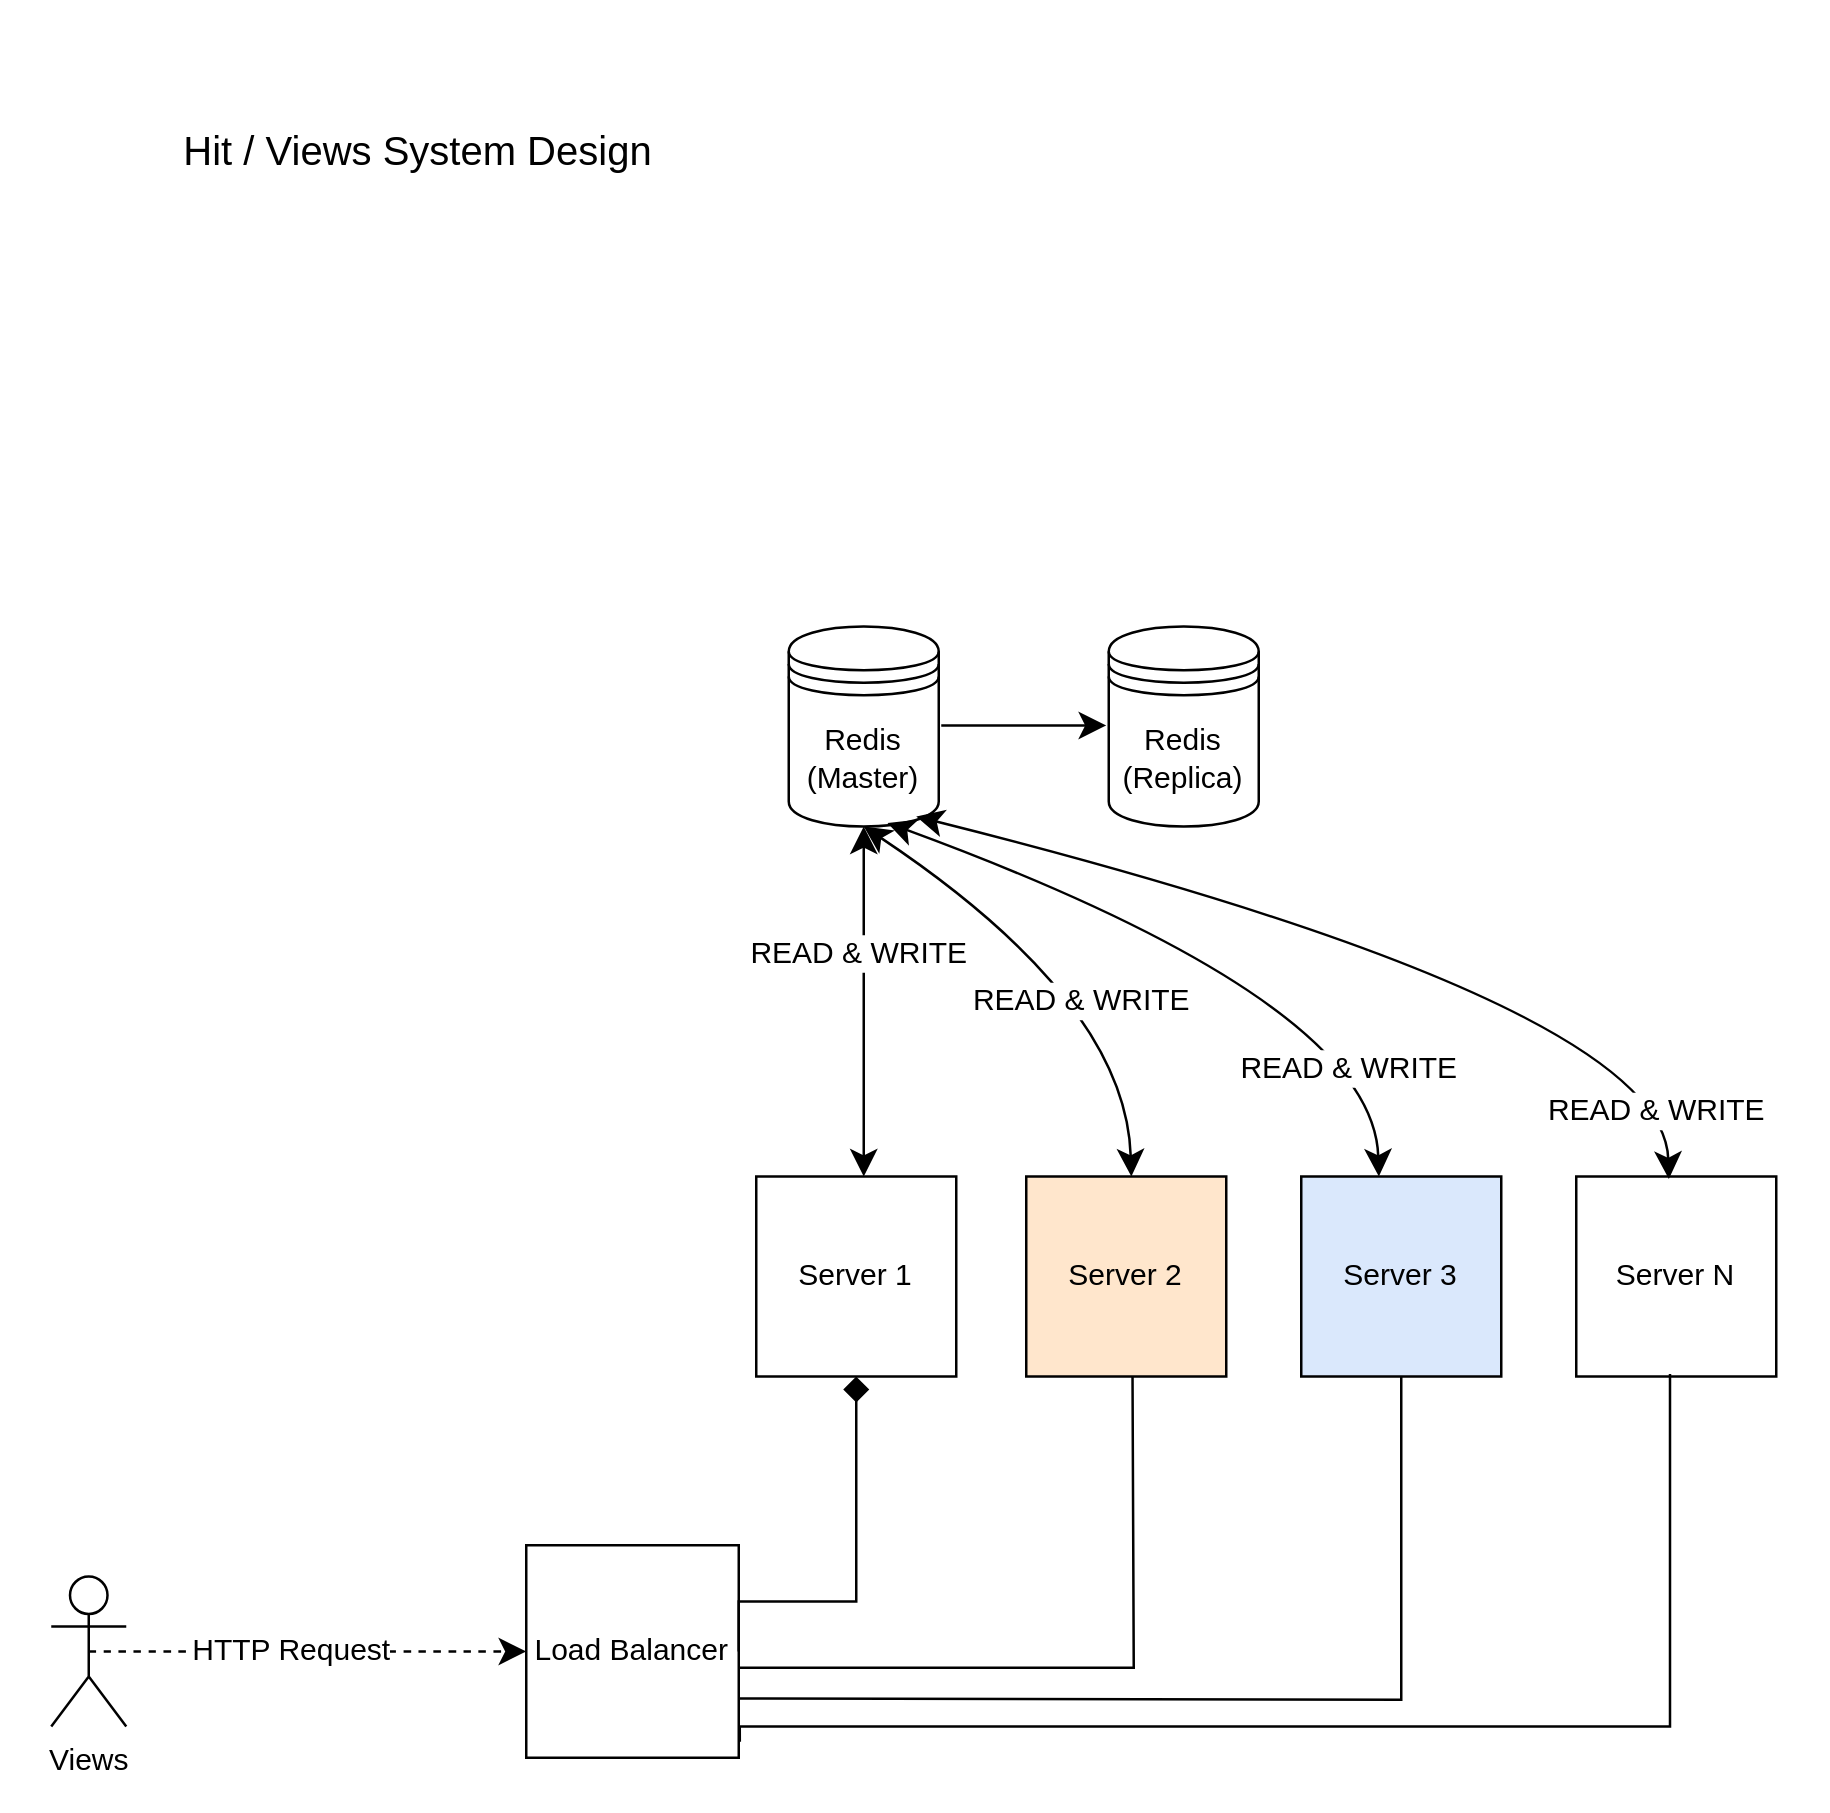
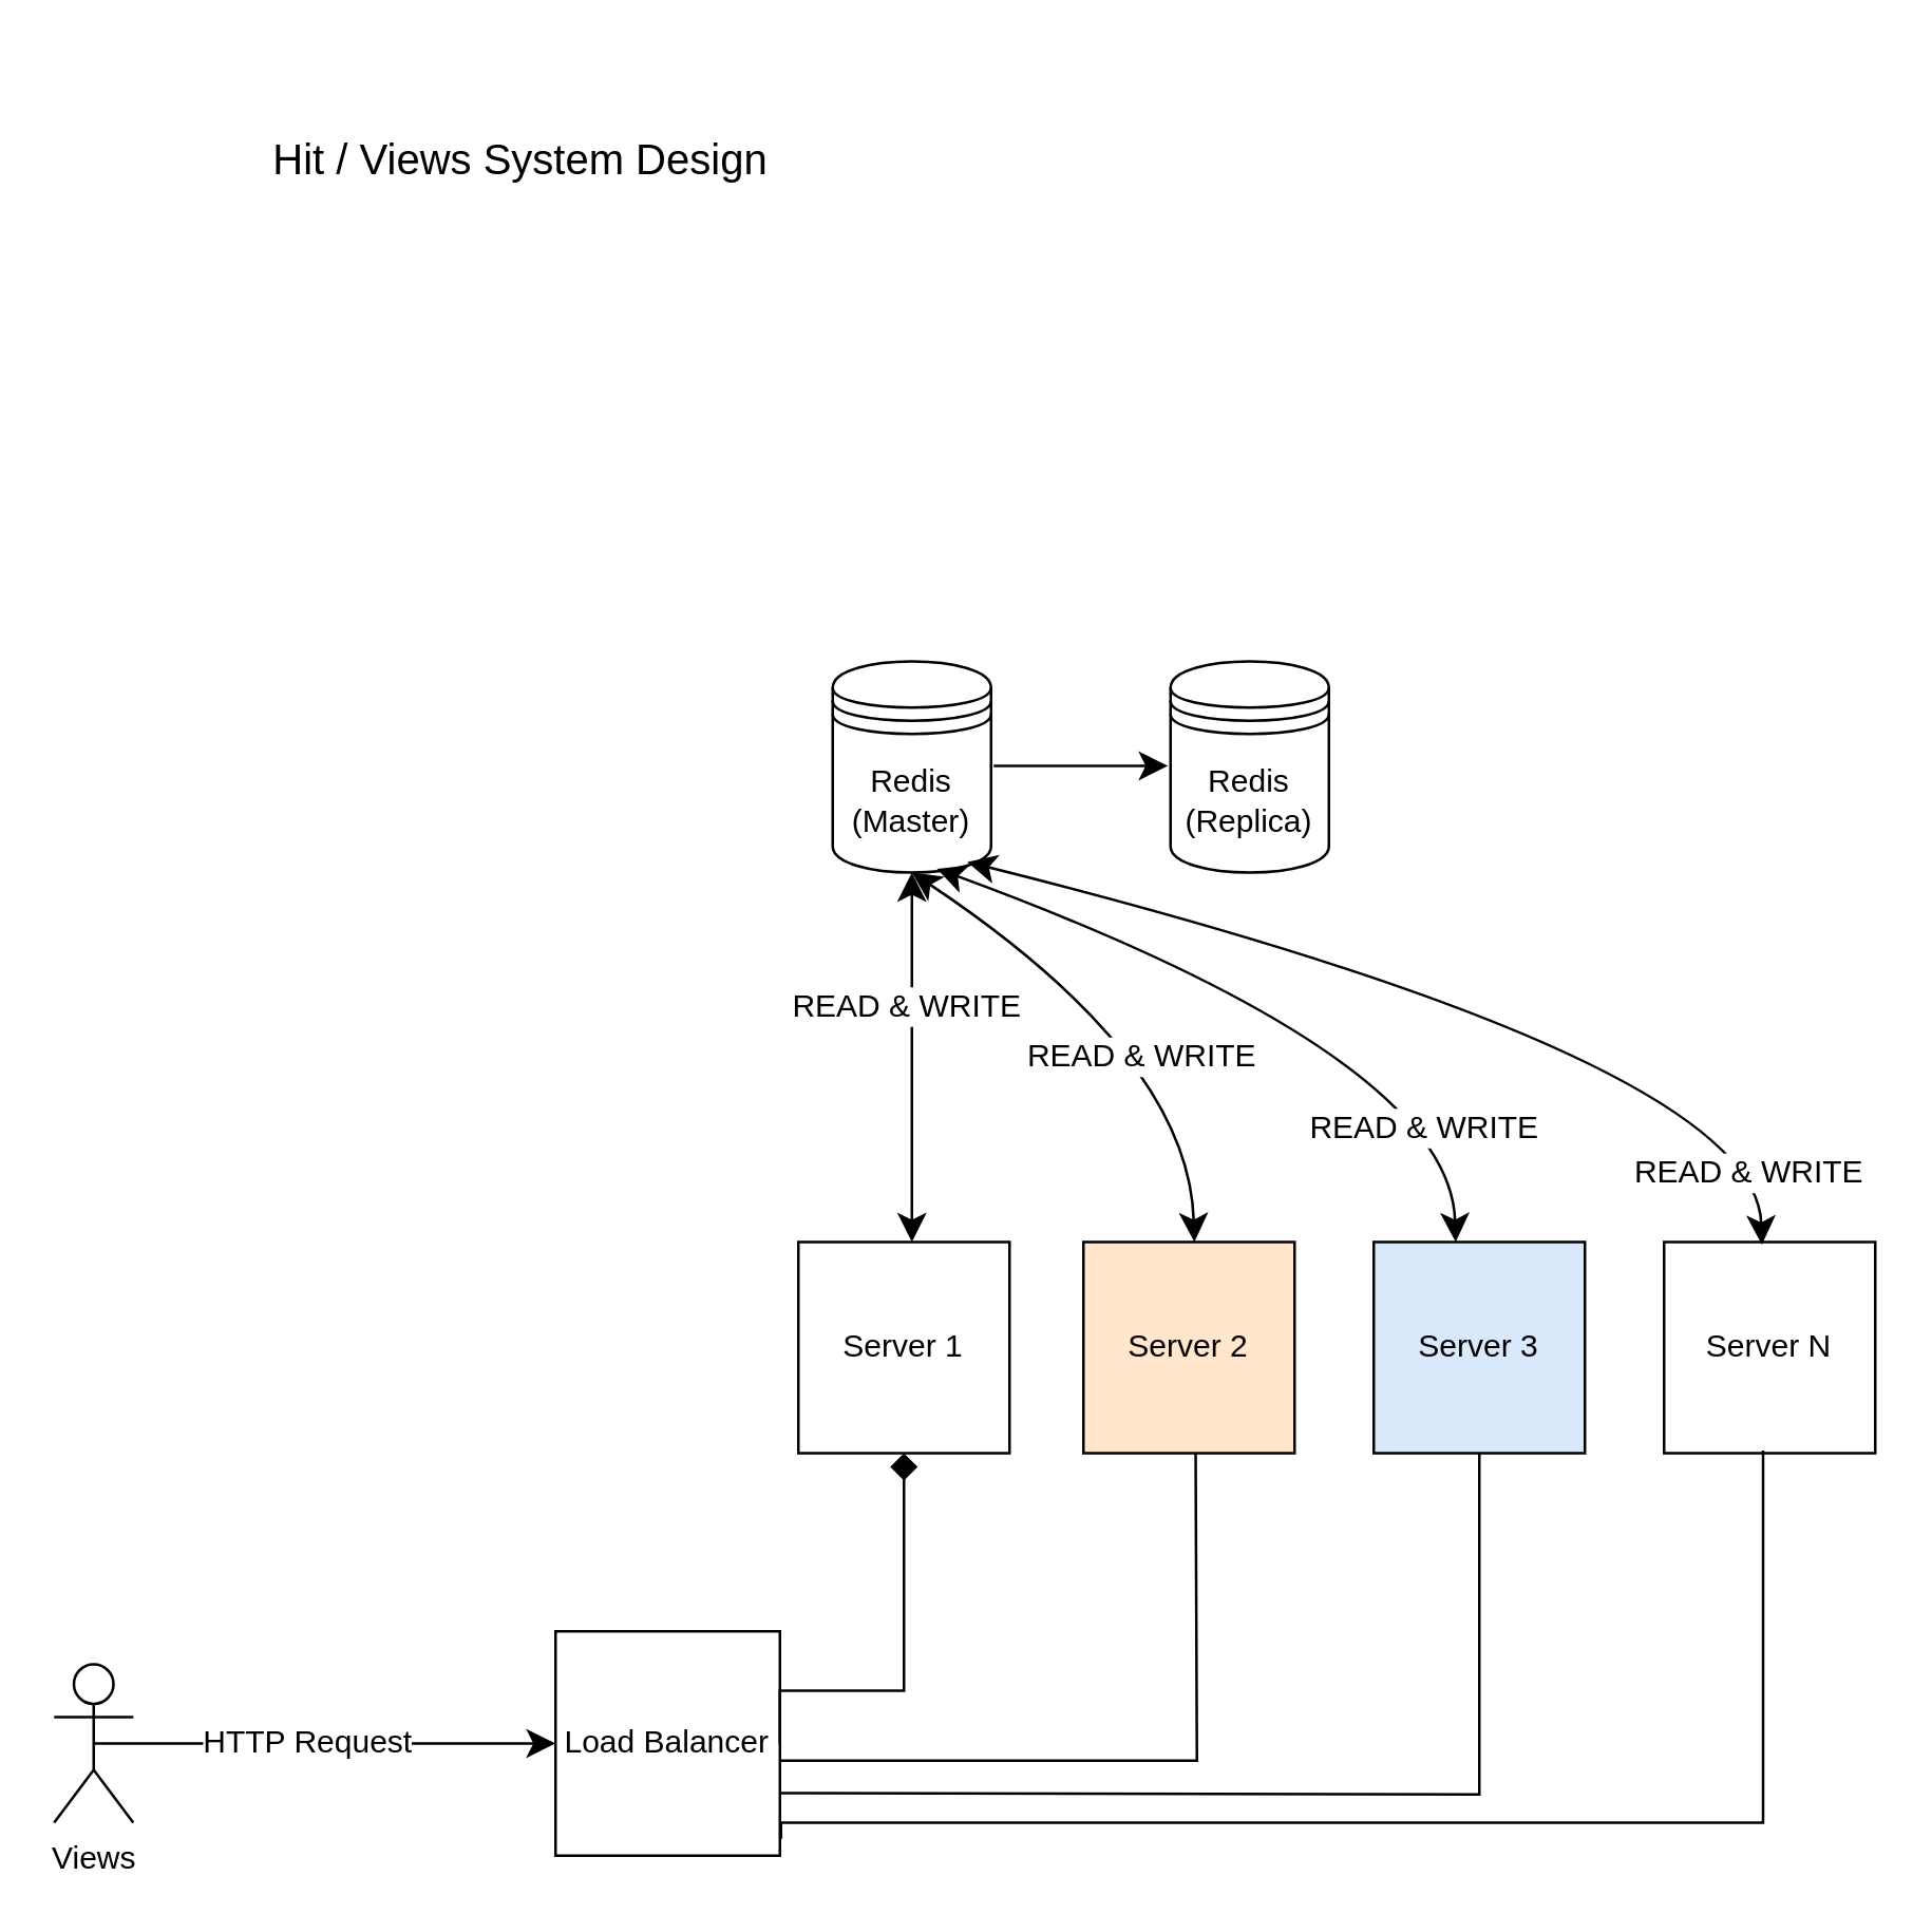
- <mxCell id="25" value="Hit / Views System Design" style="text;strokeColor=none;fillColor=none;html=1;align=center;verticalAlign=middle;whiteSpace=wrap;rounded=0;fontSize=16;" vertex="1" parent="1"><mxGeometry x="44" y="20" width="246" height="80" as="geometry" /></mxCell>
+ <mxCell id="25" value="Hit / Views System Design" style="text;strokeColor=none;fillColor=none;html=1;align=center;verticalAlign=middle;whiteSpace=wrap;rounded=0;fontSize=16;" vertex="1" parent="1"><mxGeometry x="74" y="20" width="246" height="80" as="geometry" /></mxCell>
- <mxCell id="4" value="" style="endArrow=classic;html=1;rounded=0;fontSize=12;startSize=8;endSize=8;curved=1;exitX=0.5;exitY=0.5;exitDx=0;exitDy=0;exitPerimeter=0;dashed=1;" parent="1" source="2" target="3" edge="1"><mxGeometry width="50" height="50" relative="1" as="geometry"><mxPoint x="210" y="920" as="sourcePoint" /><mxPoint x="260" y="870" as="targetPoint" /></mxGeometry></mxCell>
+ <mxCell id="4" value="" style="endArrow=classic;html=1;rounded=0;fontSize=12;startSize=8;endSize=8;curved=1;exitX=0.5;exitY=0.5;exitDx=0;exitDy=0;exitPerimeter=0;" parent="1" source="2" target="3" edge="1"><mxGeometry width="50" height="50" relative="1" as="geometry"><mxPoint x="210" y="920" as="sourcePoint" /><mxPoint x="260" y="870" as="targetPoint" /></mxGeometry></mxCell>
